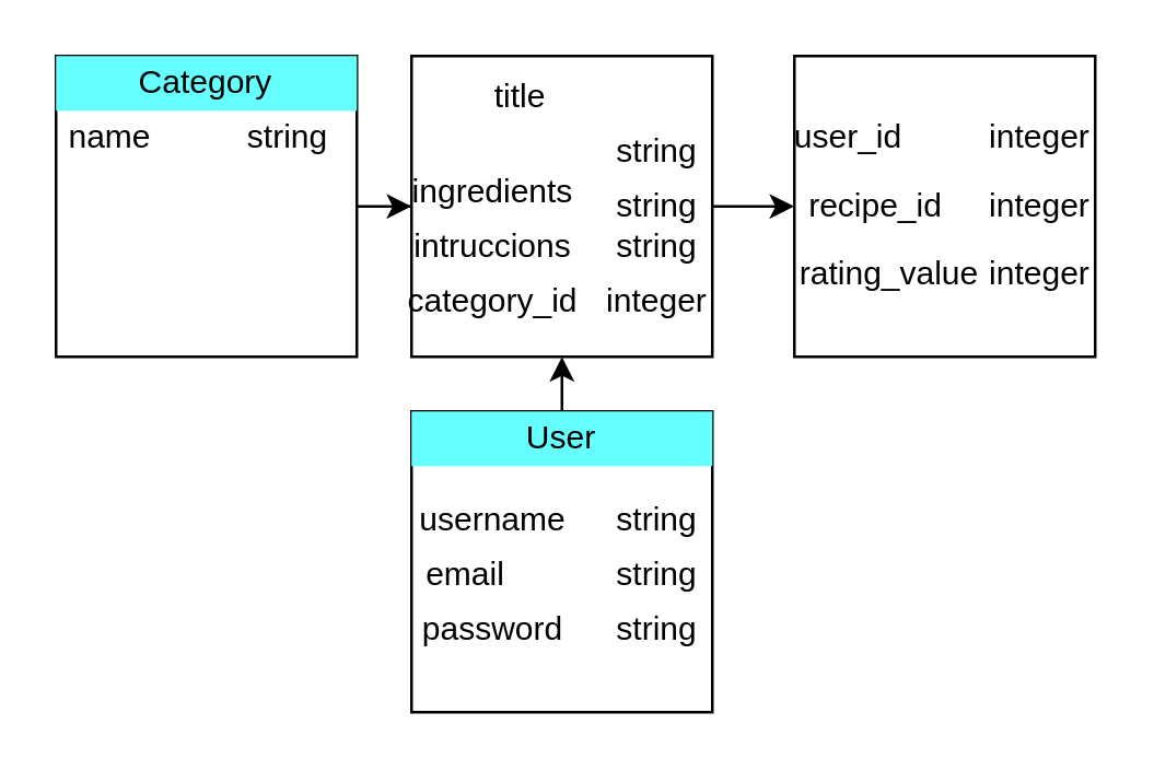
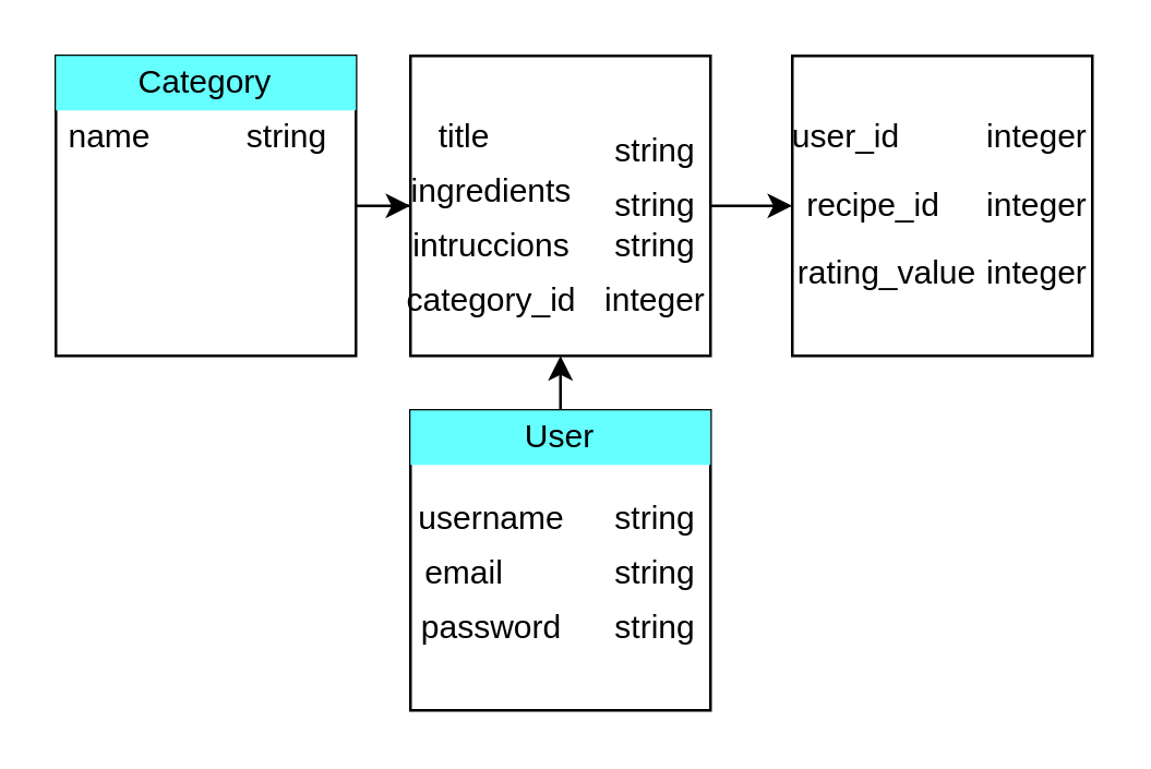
- <mxCell id="12" value="title" style="text;html=1;strokeColor=none;fillColor=none;align=center;verticalAlign=middle;whiteSpace=wrap;rounded=0;" parent="1" vertex="1"><mxGeometry x="170" y="25" width="40" height="20" as="geometry" /></mxCell>
+ <mxCell id="12" value="title" style="text;html=1;strokeColor=none;fillColor=none;align=center;verticalAlign=middle;whiteSpace=wrap;rounded=0;" parent="1" vertex="1"><mxGeometry x="150" y="40" width="40" height="20" as="geometry" /></mxCell>
